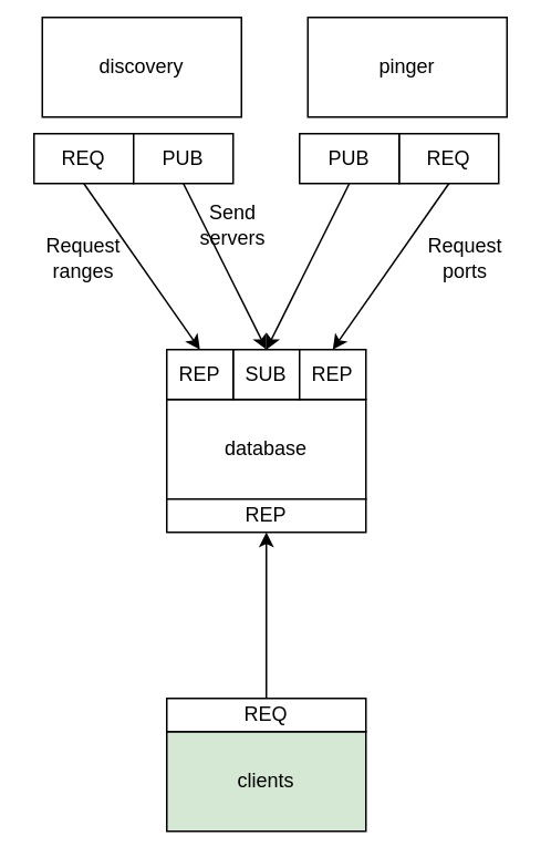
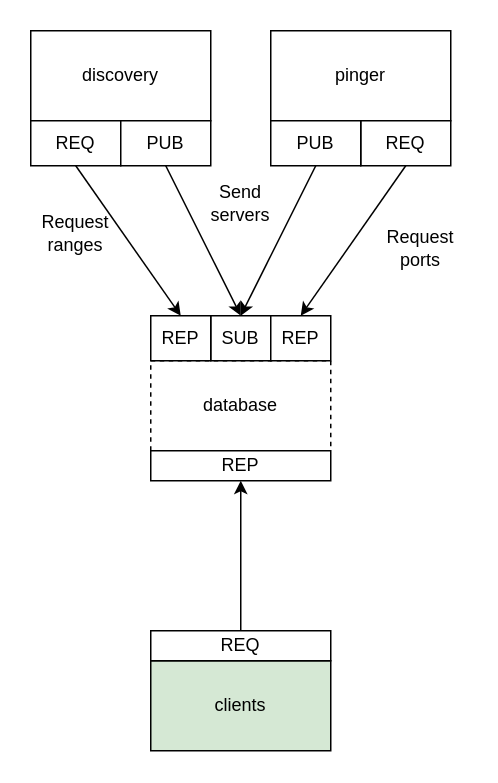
- <mxCell id="3" value="discovery" style="rounded=0;whiteSpace=wrap;html=1;" vertex="1" parent="1"><mxGeometry x="25" y="10" width="120" height="60" as="geometry" /></mxCell>
+ <mxCell id="3" value="discovery" style="rounded=0;whiteSpace=wrap;html=1;" vertex="1" parent="1"><mxGeometry x="20" y="20" width="120" height="60" as="geometry" /></mxCell>
- <mxCell id="9" value="pinger" style="rounded=0;whiteSpace=wrap;html=1;" vertex="1" parent="1"><mxGeometry x="185" y="10" width="120" height="60" as="geometry" /></mxCell>
+ <mxCell id="9" value="pinger" style="rounded=0;whiteSpace=wrap;html=1;" vertex="1" parent="1"><mxGeometry x="180" y="20" width="120" height="60" as="geometry" /></mxCell>
- <mxCell id="16" value="Send servers" style="text;html=1;align=center;verticalAlign=middle;whiteSpace=wrap;rounded=0;" vertex="1" parent="1"><mxGeometry x="110" y="120" width="60" height="30" as="geometry" /></mxCell>
+ <mxCell id="16" value="Send servers" style="text;html=1;align=center;verticalAlign=middle;whiteSpace=wrap;rounded=0;" vertex="1" parent="1"><mxGeometry x="130" y="120" width="60" height="30" as="geometry" /></mxCell>
- <mxCell id="18" value="Request ports" style="text;html=1;align=center;verticalAlign=middle;whiteSpace=wrap;rounded=0;" vertex="1" parent="1"><mxGeometry x="250" y="140" width="60" height="30" as="geometry" /></mxCell>
+ <mxCell id="18" value="Request ports" style="text;html=1;align=center;verticalAlign=middle;whiteSpace=wrap;rounded=0;" vertex="1" parent="1"><mxGeometry x="250" y="150" width="60" height="30" as="geometry" /></mxCell>
- <mxCell id="2" value="database" style="rounded=0;whiteSpace=wrap;html=1;" vertex="1" parent="1"><mxGeometry x="100" y="240" width="120" height="60" as="geometry" /></mxCell>
+ <mxCell id="2" value="database" style="rounded=0;whiteSpace=wrap;html=1;dashed=1;" vertex="1" parent="1"><mxGeometry x="100" y="240" width="120" height="60" as="geometry" /></mxCell>
